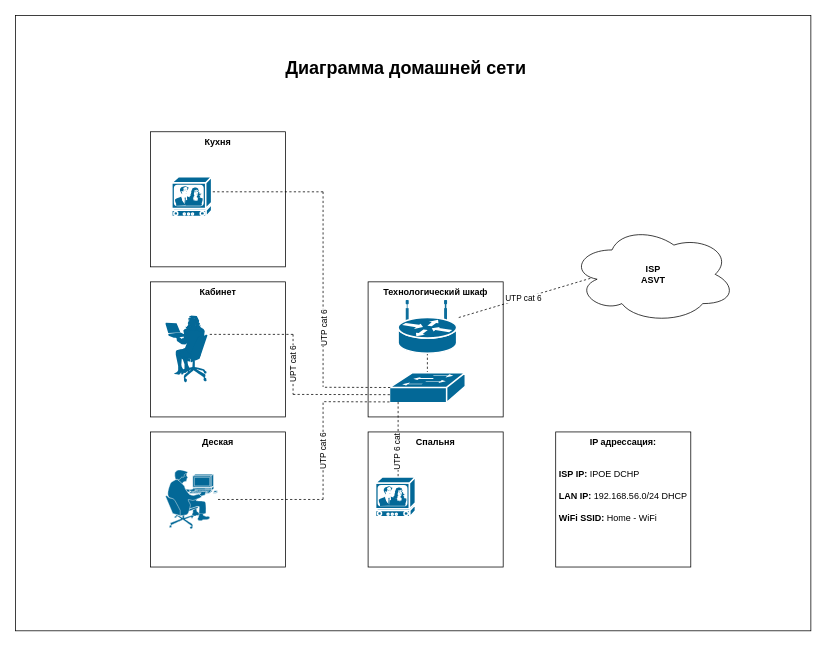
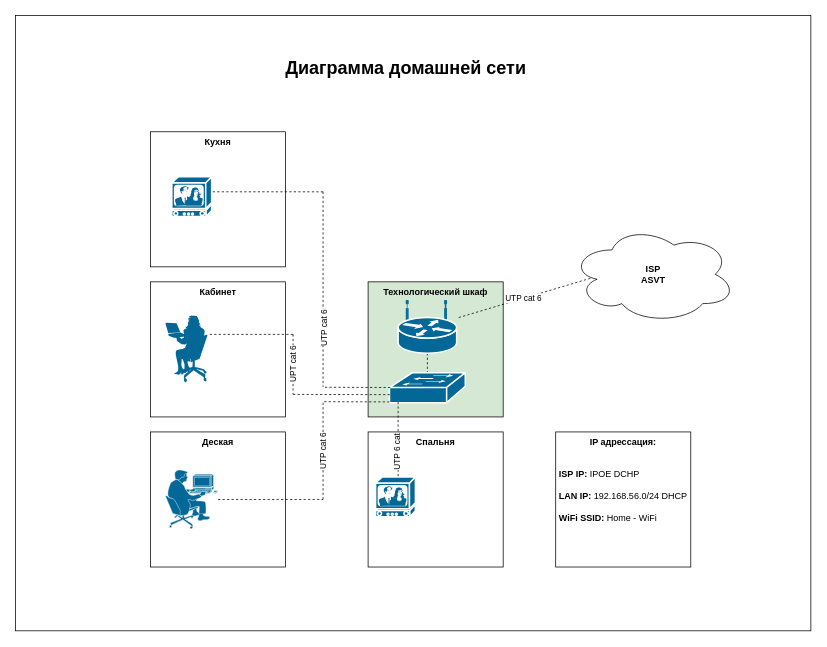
- <mxCell id="7" value="&lt;b&gt;Технологический шкаф&lt;/b&gt;" style="whiteSpace=wrap;html=1;aspect=fixed;verticalAlign=top;" parent="1" vertex="1"><mxGeometry x="490" y="375" width="180" height="180" as="geometry" /></mxCell>
+ <mxCell id="7" value="&lt;b&gt;Технологический шкаф&lt;/b&gt;" style="whiteSpace=wrap;html=1;aspect=fixed;verticalAlign=top;fillColor=#d5e8d4;" parent="1" vertex="1"><mxGeometry x="490" y="375" width="180" height="180" as="geometry" /></mxCell>
